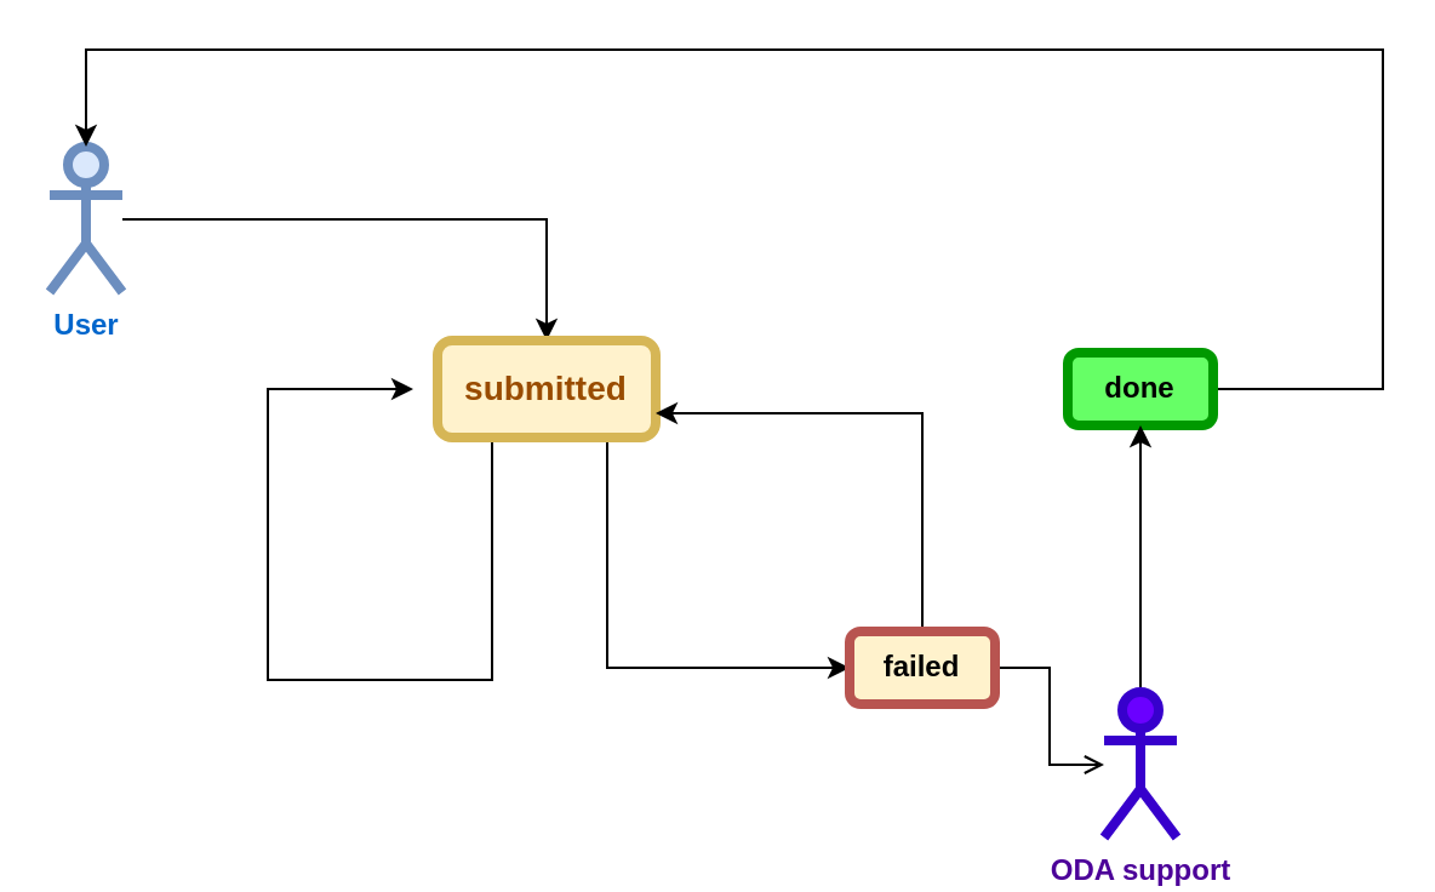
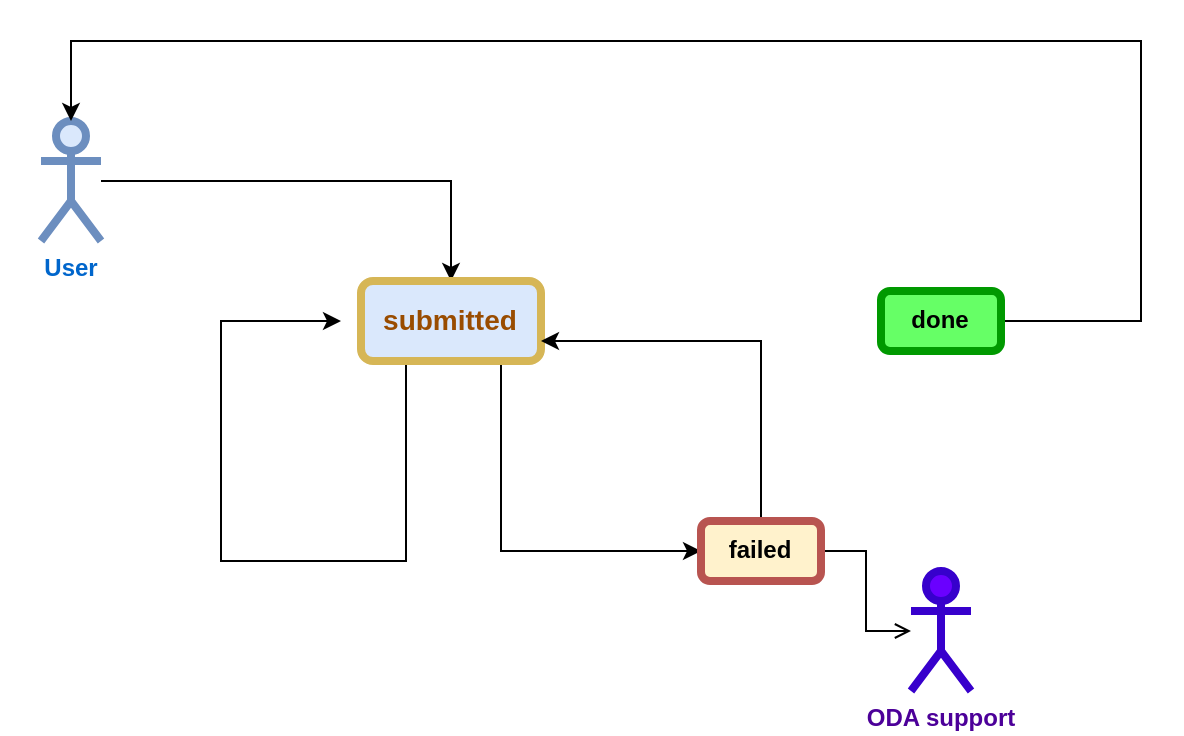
- <mxCell id="6" value="&lt;font color=&quot;#994C00&quot;&gt;&lt;b&gt;&lt;font style=&quot;font-size: 14px;&quot;&gt;submitted&lt;/font&gt;&lt;/b&gt;&lt;/font&gt;" style="rounded=1;whiteSpace=wrap;html=1;strokeWidth=4;fillColor=#fff2cc;strokeColor=#d6b656;" vertex="1" parent="1"><mxGeometry x="180" y="140" width="90" height="40" as="geometry" /></mxCell>
+ <mxCell id="6" value="&lt;font color=&quot;#994C00&quot;&gt;&lt;b&gt;&lt;font style=&quot;font-size: 14px;&quot;&gt;submitted&lt;/font&gt;&lt;/b&gt;&lt;/font&gt;" style="rounded=1;whiteSpace=wrap;html=1;strokeWidth=4;fillColor=#dae8fc;strokeColor=#d6b656;" vertex="1" parent="1"><mxGeometry x="180" y="140" width="90" height="40" as="geometry" /></mxCell>
- <mxCell id="12" style="edgeStyle=orthogonalEdgeStyle;rounded=0;orthogonalLoop=1;jettySize=auto;html=1;entryX=0.5;entryY=1;entryDx=0;entryDy=0;fontSize=14;fontColor=#0066CC;" edge="1" parent="1" source="13" target="8"><mxGeometry relative="1" as="geometry" /></mxCell>
